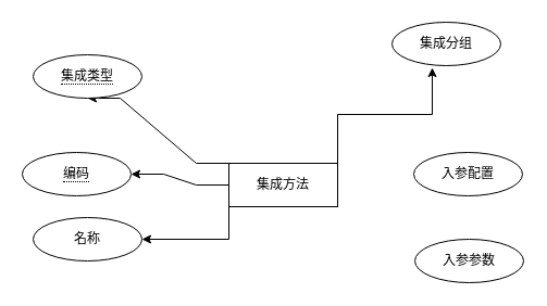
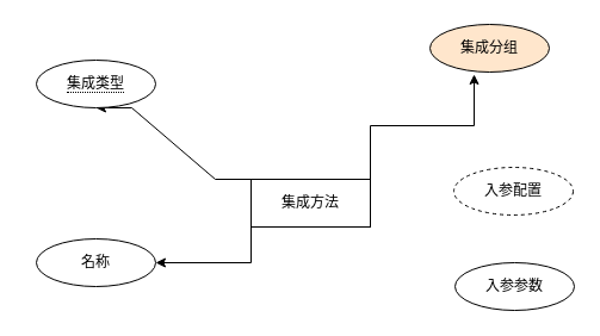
- <mxCell id="9" value="集成分组" style="ellipse;whiteSpace=wrap;html=1;align=center;" vertex="1" parent="1"><mxGeometry x="360" y="20" width="100" height="40" as="geometry" /></mxCell>
+ <mxCell id="9" value="集成分组" style="ellipse;whiteSpace=wrap;html=1;align=center;fillColor=#ffe6cc;" vertex="1" parent="1"><mxGeometry x="360" y="20" width="100" height="40" as="geometry" /></mxCell>
- <mxCell id="7" value="&lt;span style=&quot;border-bottom: 1px dotted&quot;&gt;编码&lt;/span&gt;" style="ellipse;whiteSpace=wrap;html=1;align=center;" vertex="1" parent="1"><mxGeometry x="20" y="140" width="100" height="40" as="geometry" /></mxCell>
- <mxCell id="11" value="入参配置" style="ellipse;whiteSpace=wrap;html=1;align=center;" vertex="1" parent="1"><mxGeometry x="380" y="140" width="100" height="40" as="geometry" /></mxCell>
+ <mxCell id="11" value="入参配置" style="ellipse;whiteSpace=wrap;html=1;align=center;dashed=1;" vertex="1" parent="1"><mxGeometry x="380" y="140" width="100" height="40" as="geometry" /></mxCell>
- <mxCell id="3" style="edgeStyle=entityRelationEdgeStyle;rounded=0;orthogonalLoop=1;jettySize=auto;html=1;exitX=0;exitY=0.5;exitDx=0;exitDy=0;entryX=1;entryY=0.5;entryDx=0;entryDy=0;" edge="1" parent="1" source="5" target="7"><mxGeometry relative="1" as="geometry" /></mxCell>
